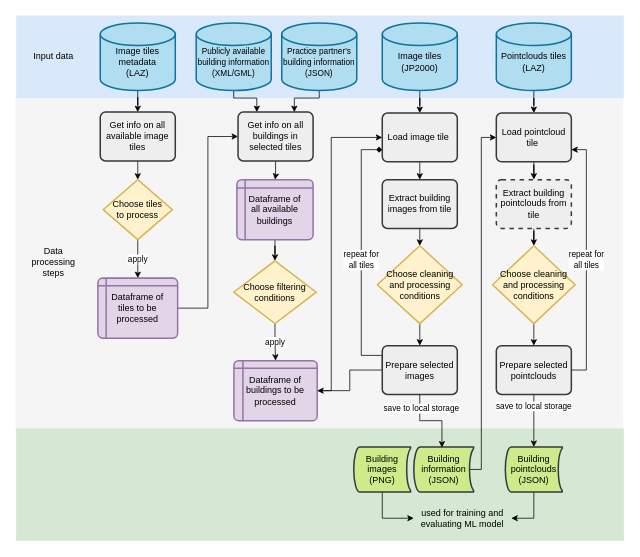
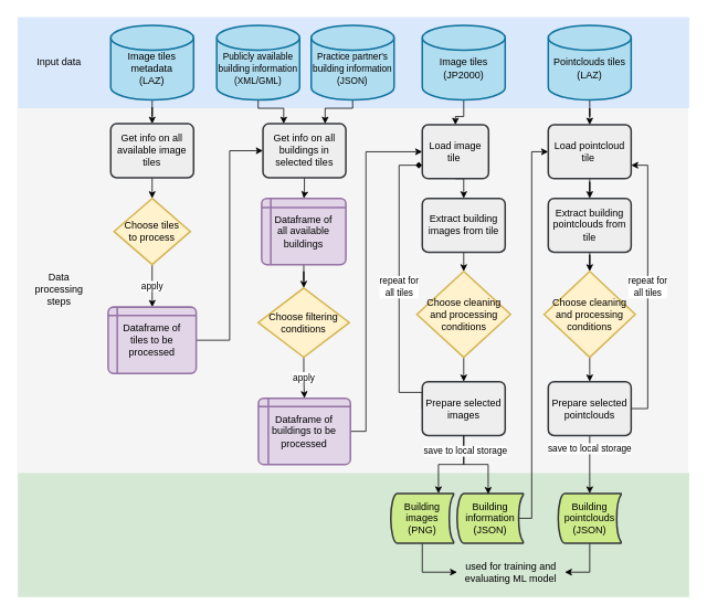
- <mxCell id="27" value="Load image tile&amp;nbsp;" style="rounded=1;whiteSpace=wrap;html=1;absoluteArcSize=1;arcSize=14;strokeWidth=2;fillColor=#eeeeee;strokeColor=#36393d;" parent="1" vertex="1"><mxGeometry x="509" y="150" width="100" height="65" as="geometry" /></mxCell>
+ <mxCell id="27" value="Load image tile&amp;nbsp;" style="rounded=1;whiteSpace=wrap;html=1;absoluteArcSize=1;arcSize=14;strokeWidth=2;fillColor=#eeeeee;strokeColor=#36393d;" parent="1" vertex="1"><mxGeometry x="509" y="150" width="80" height="65" as="geometry" /></mxCell>
- <mxCell id="45" value="Extract building pointclouds from tile" style="rounded=1;whiteSpace=wrap;html=1;absoluteArcSize=1;arcSize=14;strokeWidth=2;fillColor=#eeeeee;strokeColor=#36393d;dashed=1;" parent="1" vertex="1"><mxGeometry x="661" y="238.75" width="100" height="65" as="geometry" /></mxCell>
+ <mxCell id="45" value="Extract building pointclouds from tile" style="rounded=1;whiteSpace=wrap;html=1;absoluteArcSize=1;arcSize=14;strokeWidth=2;fillColor=#eeeeee;strokeColor=#36393d;" parent="1" vertex="1"><mxGeometry x="661" y="238.75" width="100" height="65" as="geometry" /></mxCell>
- <mxCell id="32" value="" style="edgeStyle=orthogonalEdgeStyle;rounded=0;orthogonalLoop=1;jettySize=auto;html=1;" parent="1" source="34" target="25" edge="1"><mxGeometry relative="1" as="geometry" /></mxCell>
+ <mxCell id="32" value="" style="edgeStyle=orthogonalEdgeStyle;rounded=0;orthogonalLoop=1;jettySize=auto;html=1;entryX=0.757;entryY=0;entryDx=0;entryDy=0;entryPerimeter=0;" parent="1" source="34" target="36" edge="1"><mxGeometry relative="1" as="geometry" /></mxCell>
